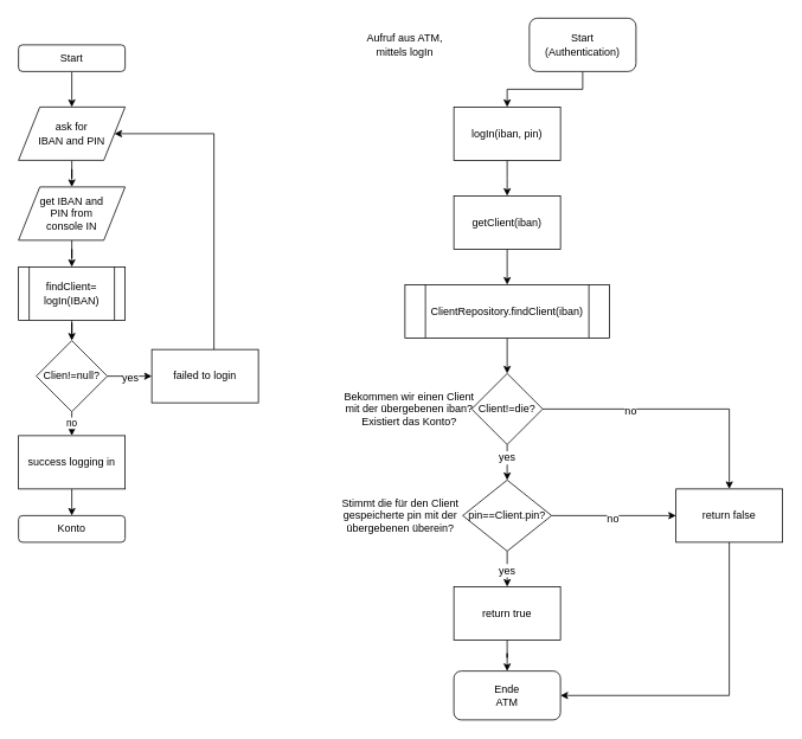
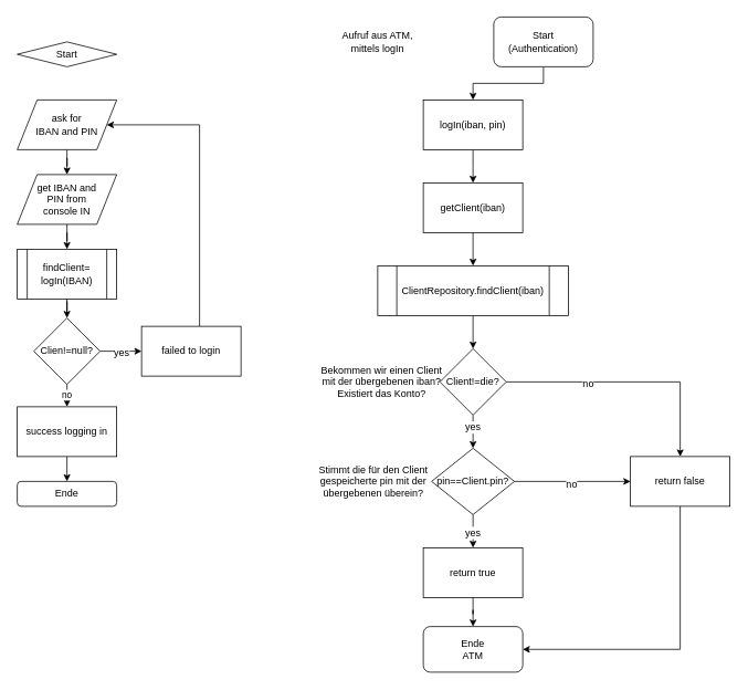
- <mxCell id="3" value="Start" style="rounded=1;whiteSpace=wrap;html=1;" vertex="1" parent="1"><mxGeometry x="20" y="50" width="120" height="30" as="geometry" /></mxCell>
+ <mxCell id="3" value="Start" style="rhombus;whiteSpace=wrap;html=1;" vertex="1" parent="1"><mxGeometry x="20" y="50" width="120" height="30" as="geometry" /></mxCell>
- <mxCell id="2" value="" style="edgeStyle=orthogonalEdgeStyle;rounded=0;orthogonalLoop=1;jettySize=auto;html=1;" edge="1" parent="1" source="3" target="6"><mxGeometry relative="1" as="geometry" /></mxCell>
- <mxCell id="4" value="Konto" style="rounded=1;whiteSpace=wrap;html=1;" vertex="1" parent="1"><mxGeometry x="20" y="580" width="120" height="30" as="geometry" /></mxCell>
+ <mxCell id="4" value="Ende" style="rounded=1;whiteSpace=wrap;html=1;" vertex="1" parent="1"><mxGeometry x="20" y="580" width="120" height="30" as="geometry" /></mxCell>
